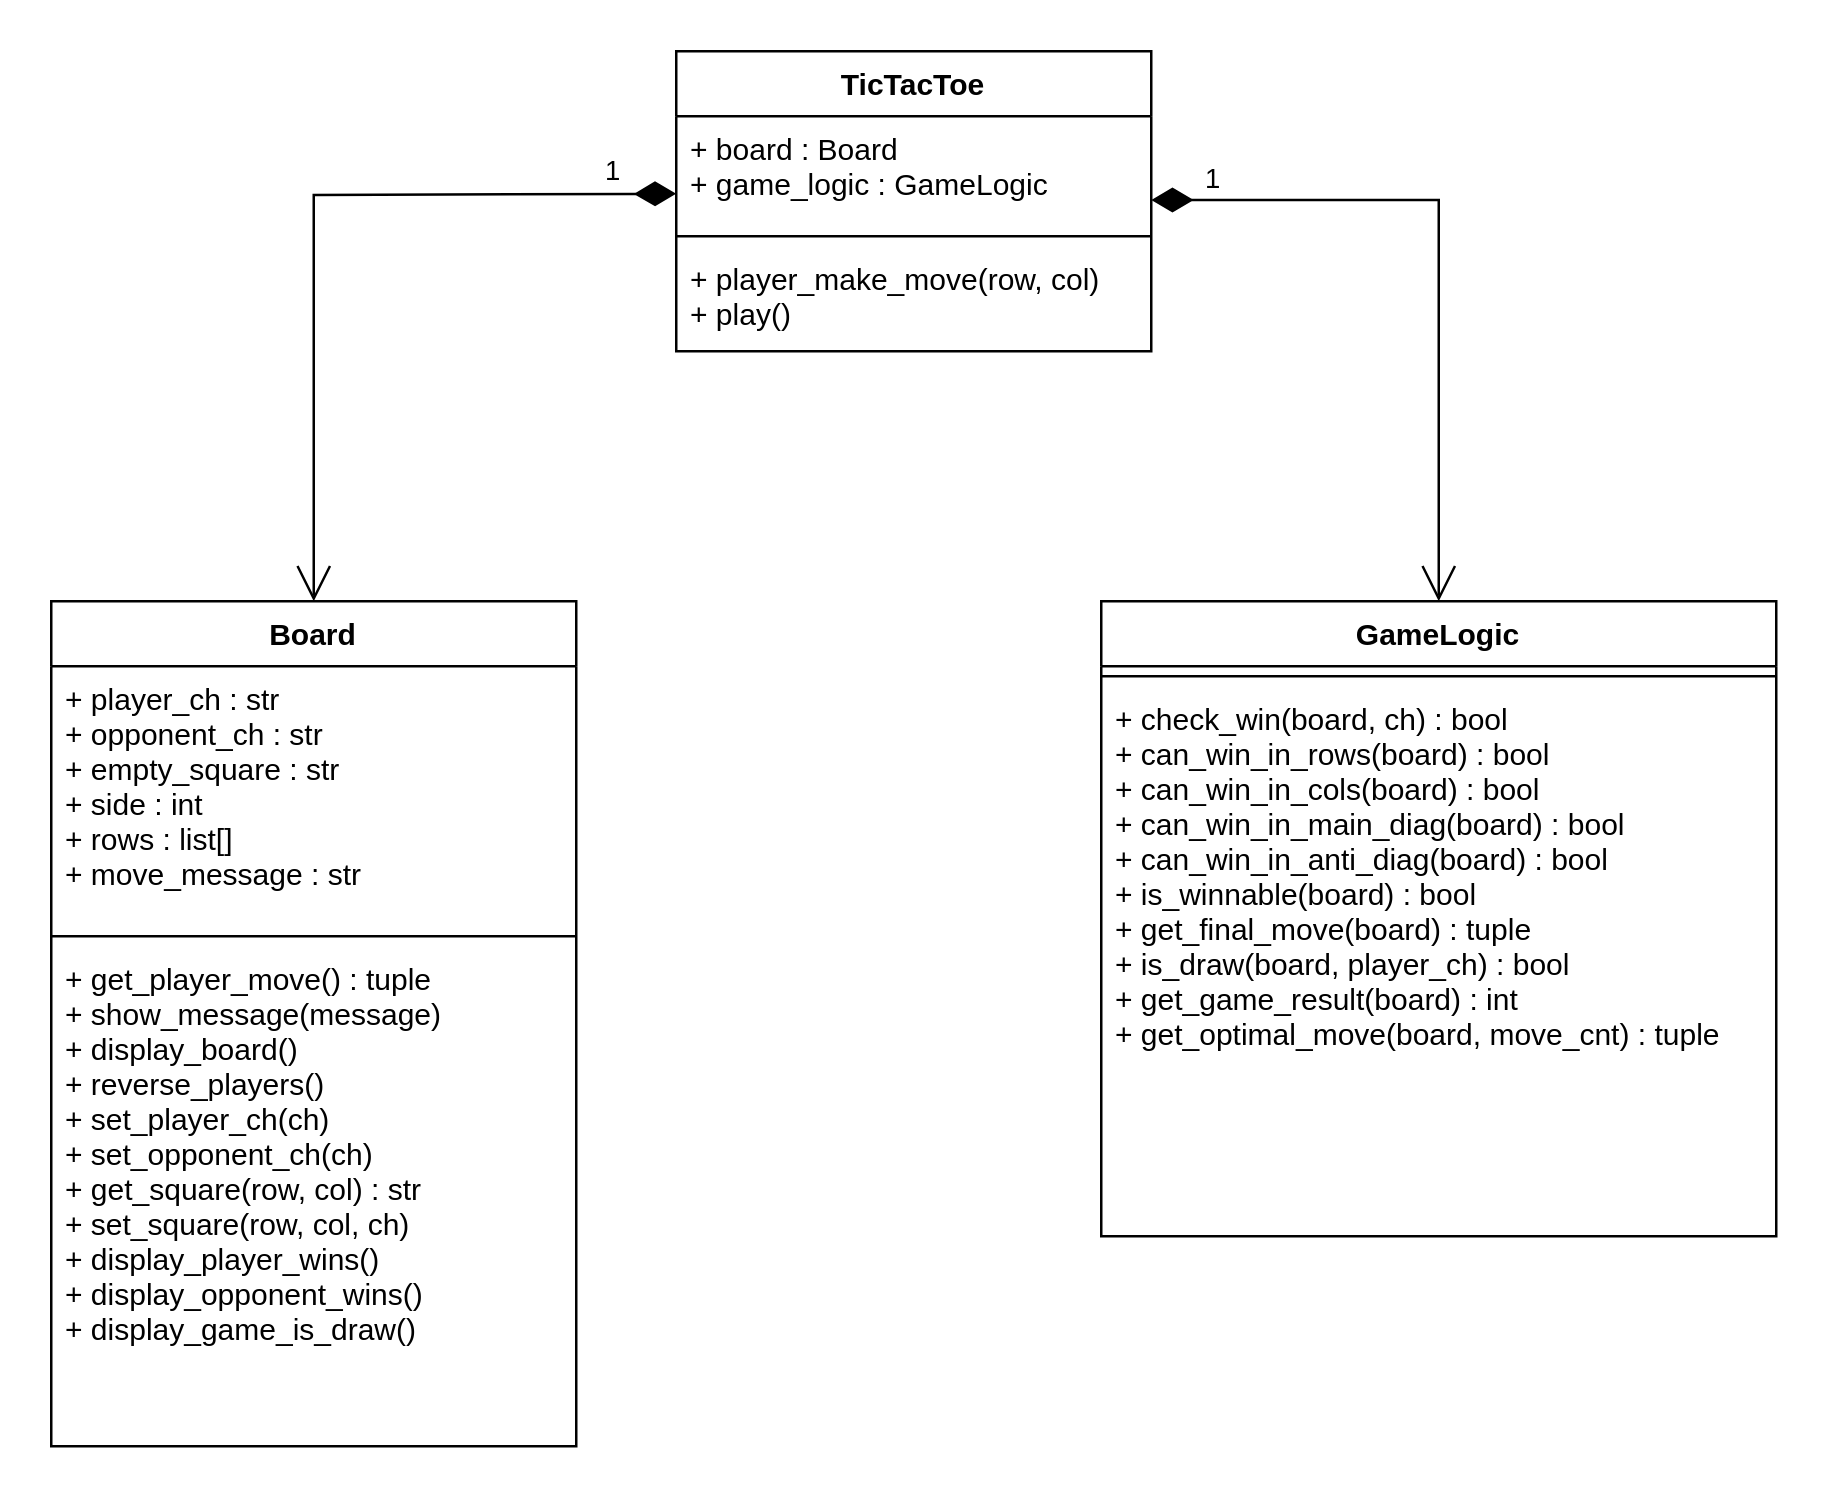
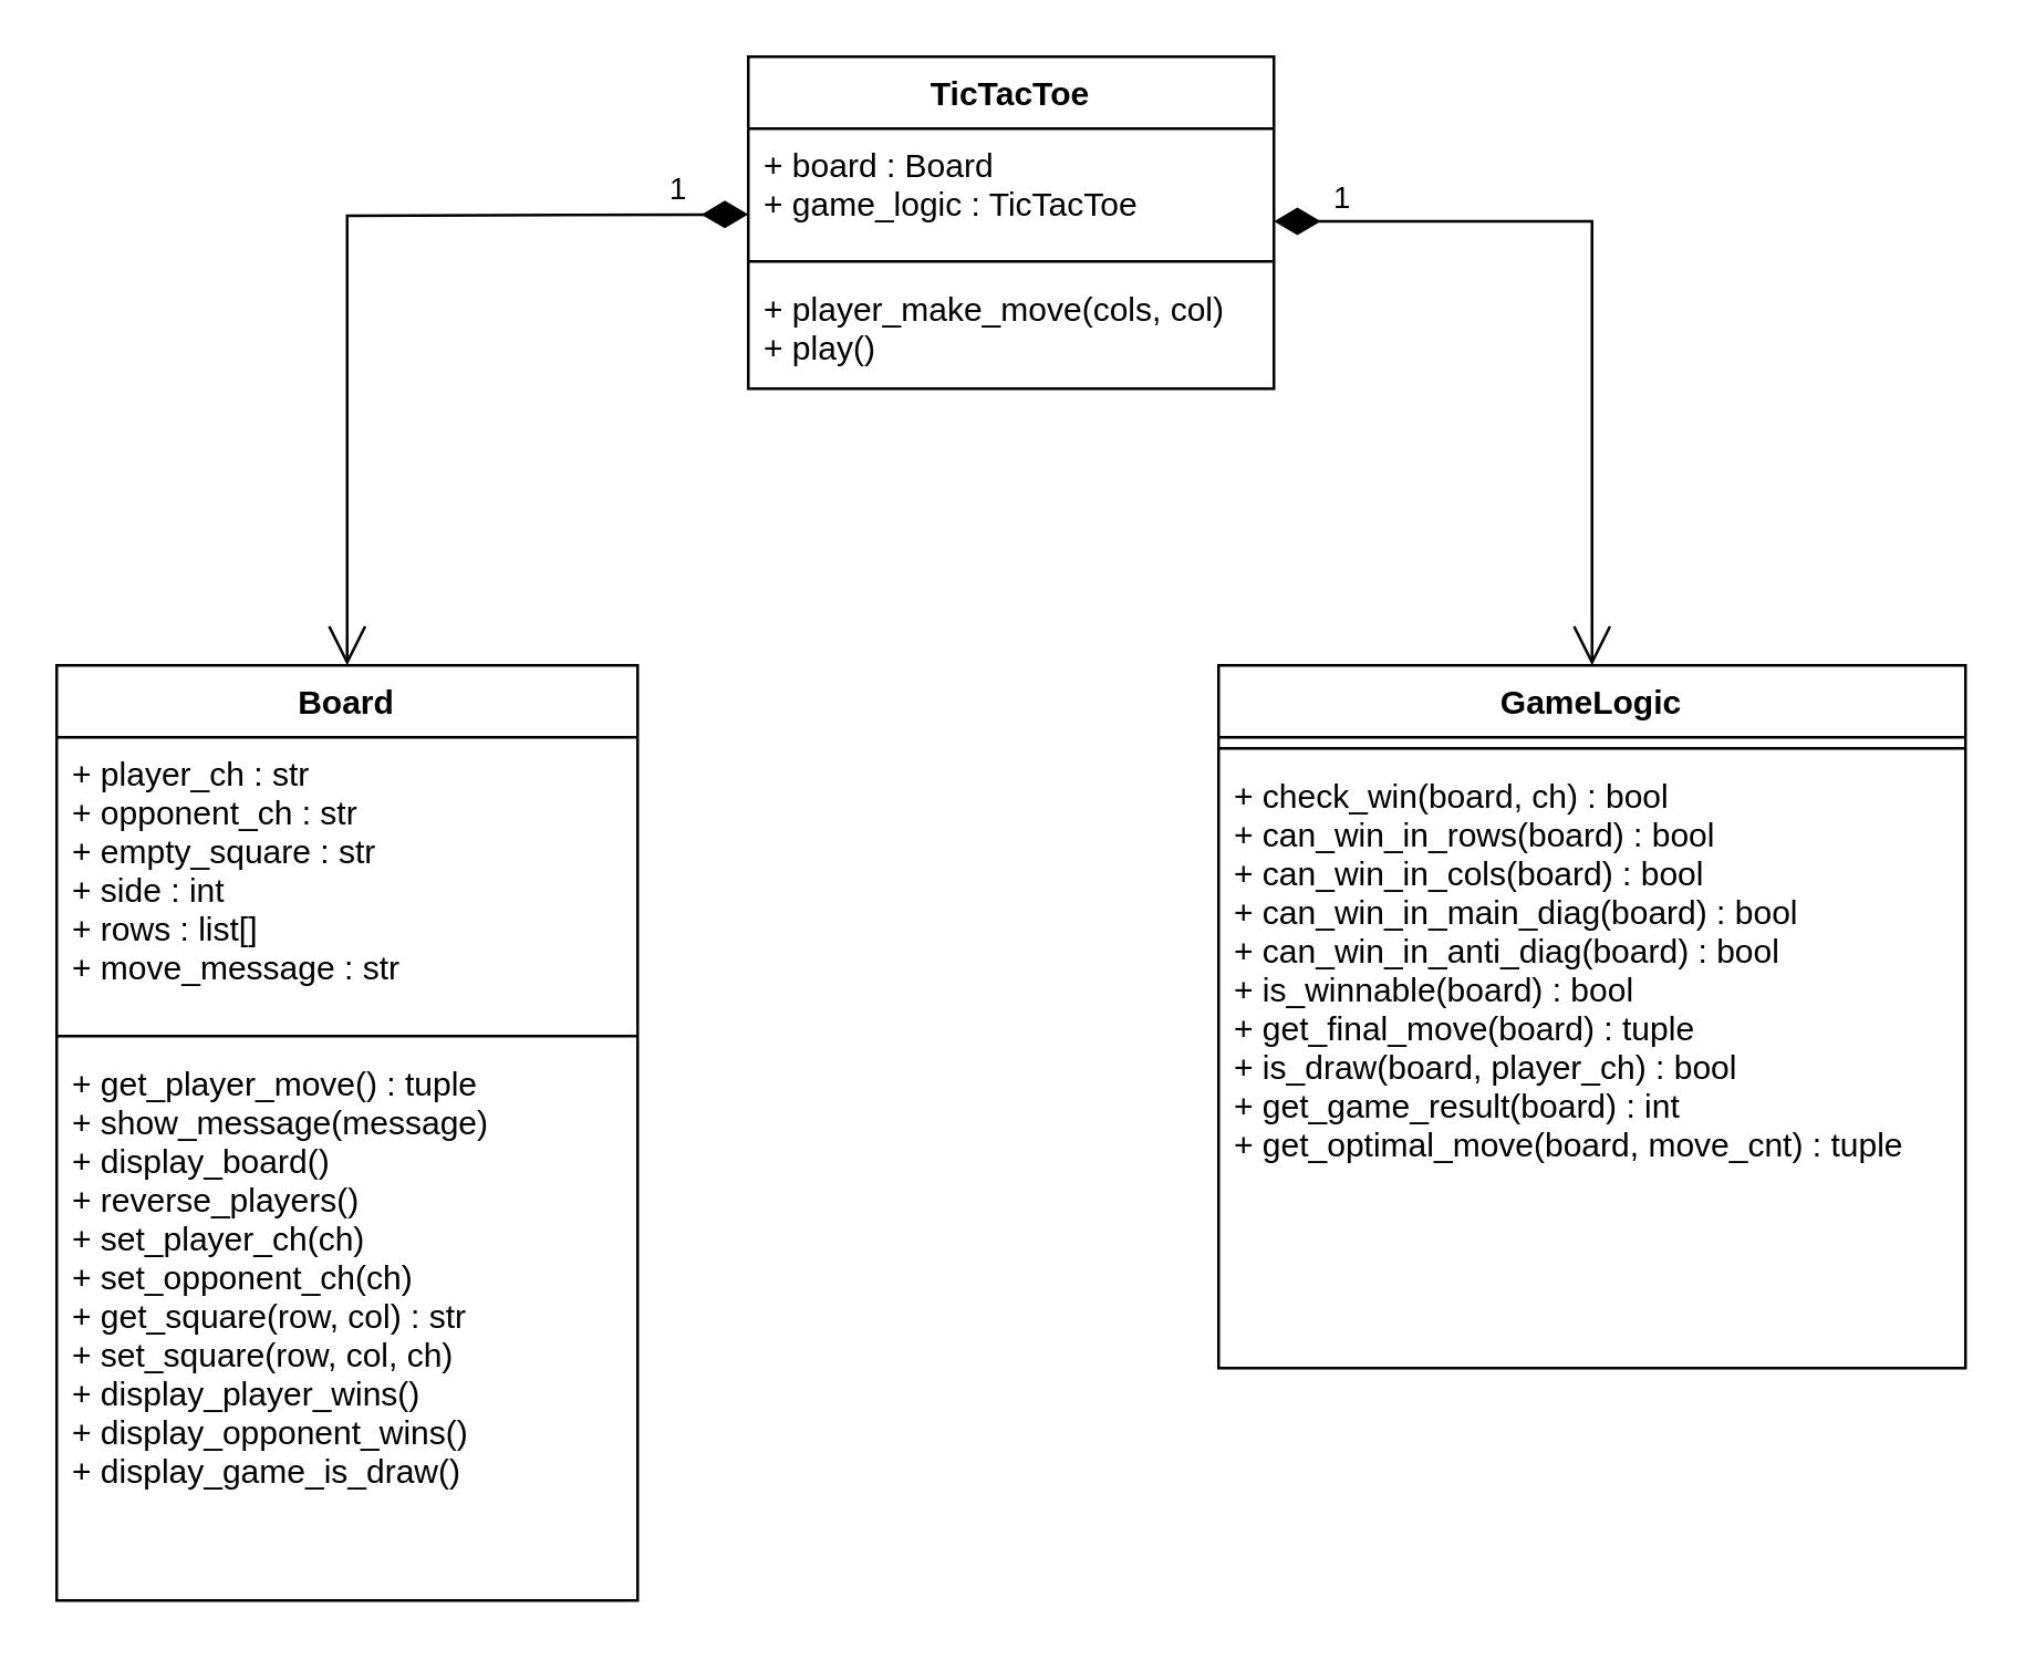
- <mxCell id="10" value="+ board : Board&#10;+ game_logic : GameLogic" style="text;strokeColor=none;fillColor=none;align=left;verticalAlign=top;spacingLeft=4;spacingRight=4;overflow=hidden;rotatable=0;points=[[0,0.5],[1,0.5]];portConstraint=eastwest;" parent="9" vertex="1"><mxGeometry y="26" width="190" height="44" as="geometry" /></mxCell>
+ <mxCell id="10" value="+ board : Board&#10;+ game_logic : TicTacToe" style="text;strokeColor=none;fillColor=none;align=left;verticalAlign=top;spacingLeft=4;spacingRight=4;overflow=hidden;rotatable=0;points=[[0,0.5],[1,0.5]];portConstraint=eastwest;" parent="9" vertex="1"><mxGeometry y="26" width="190" height="44" as="geometry" /></mxCell>
- <mxCell id="12" value="+ player_make_move(row, col)&#10;+ play()" style="text;strokeColor=none;fillColor=none;align=left;verticalAlign=top;spacingLeft=4;spacingRight=4;overflow=hidden;rotatable=0;points=[[0,0.5],[1,0.5]];portConstraint=eastwest;" parent="9" vertex="1"><mxGeometry y="78" width="190" height="42" as="geometry" /></mxCell>
+ <mxCell id="12" value="+ player_make_move(cols, col)&#10;+ play()" style="text;strokeColor=none;fillColor=none;align=left;verticalAlign=top;spacingLeft=4;spacingRight=4;overflow=hidden;rotatable=0;points=[[0,0.5],[1,0.5]];portConstraint=eastwest;" parent="9" vertex="1"><mxGeometry y="78" width="190" height="42" as="geometry" /></mxCell>
